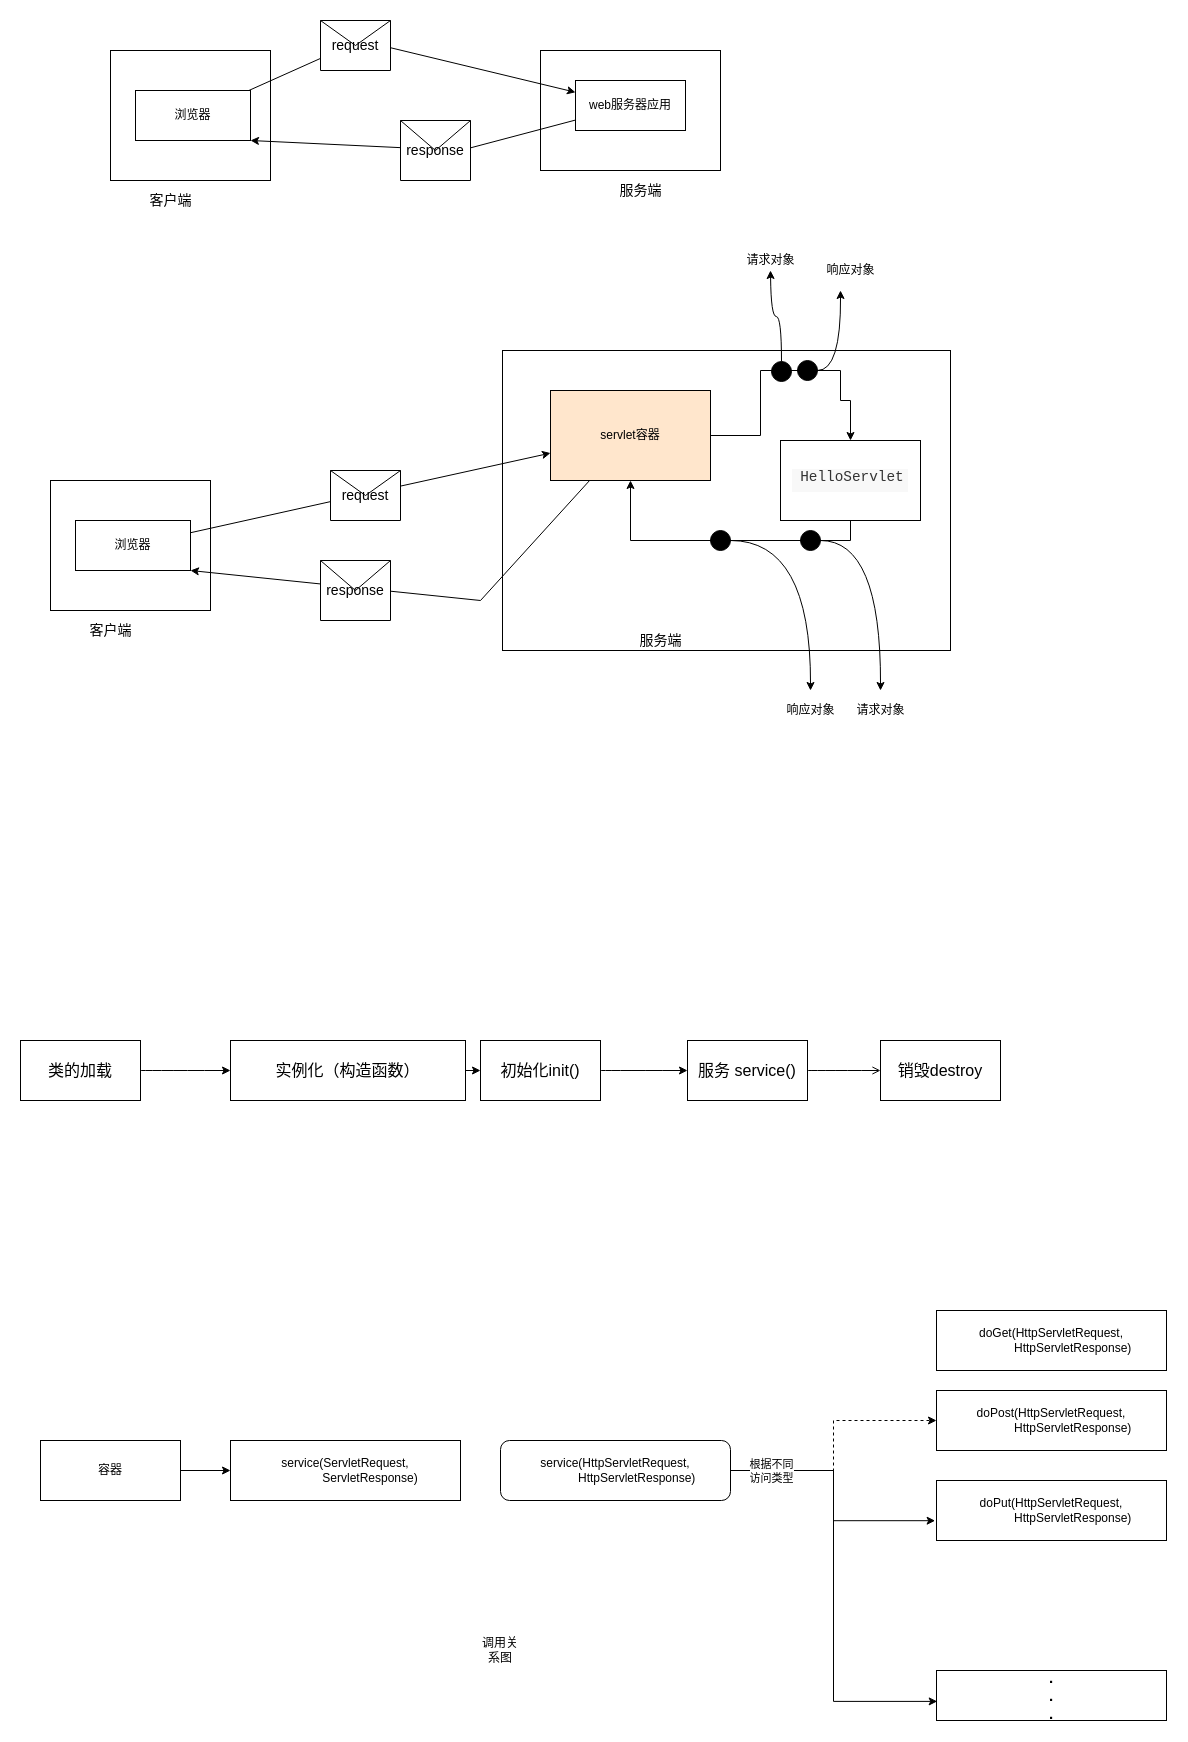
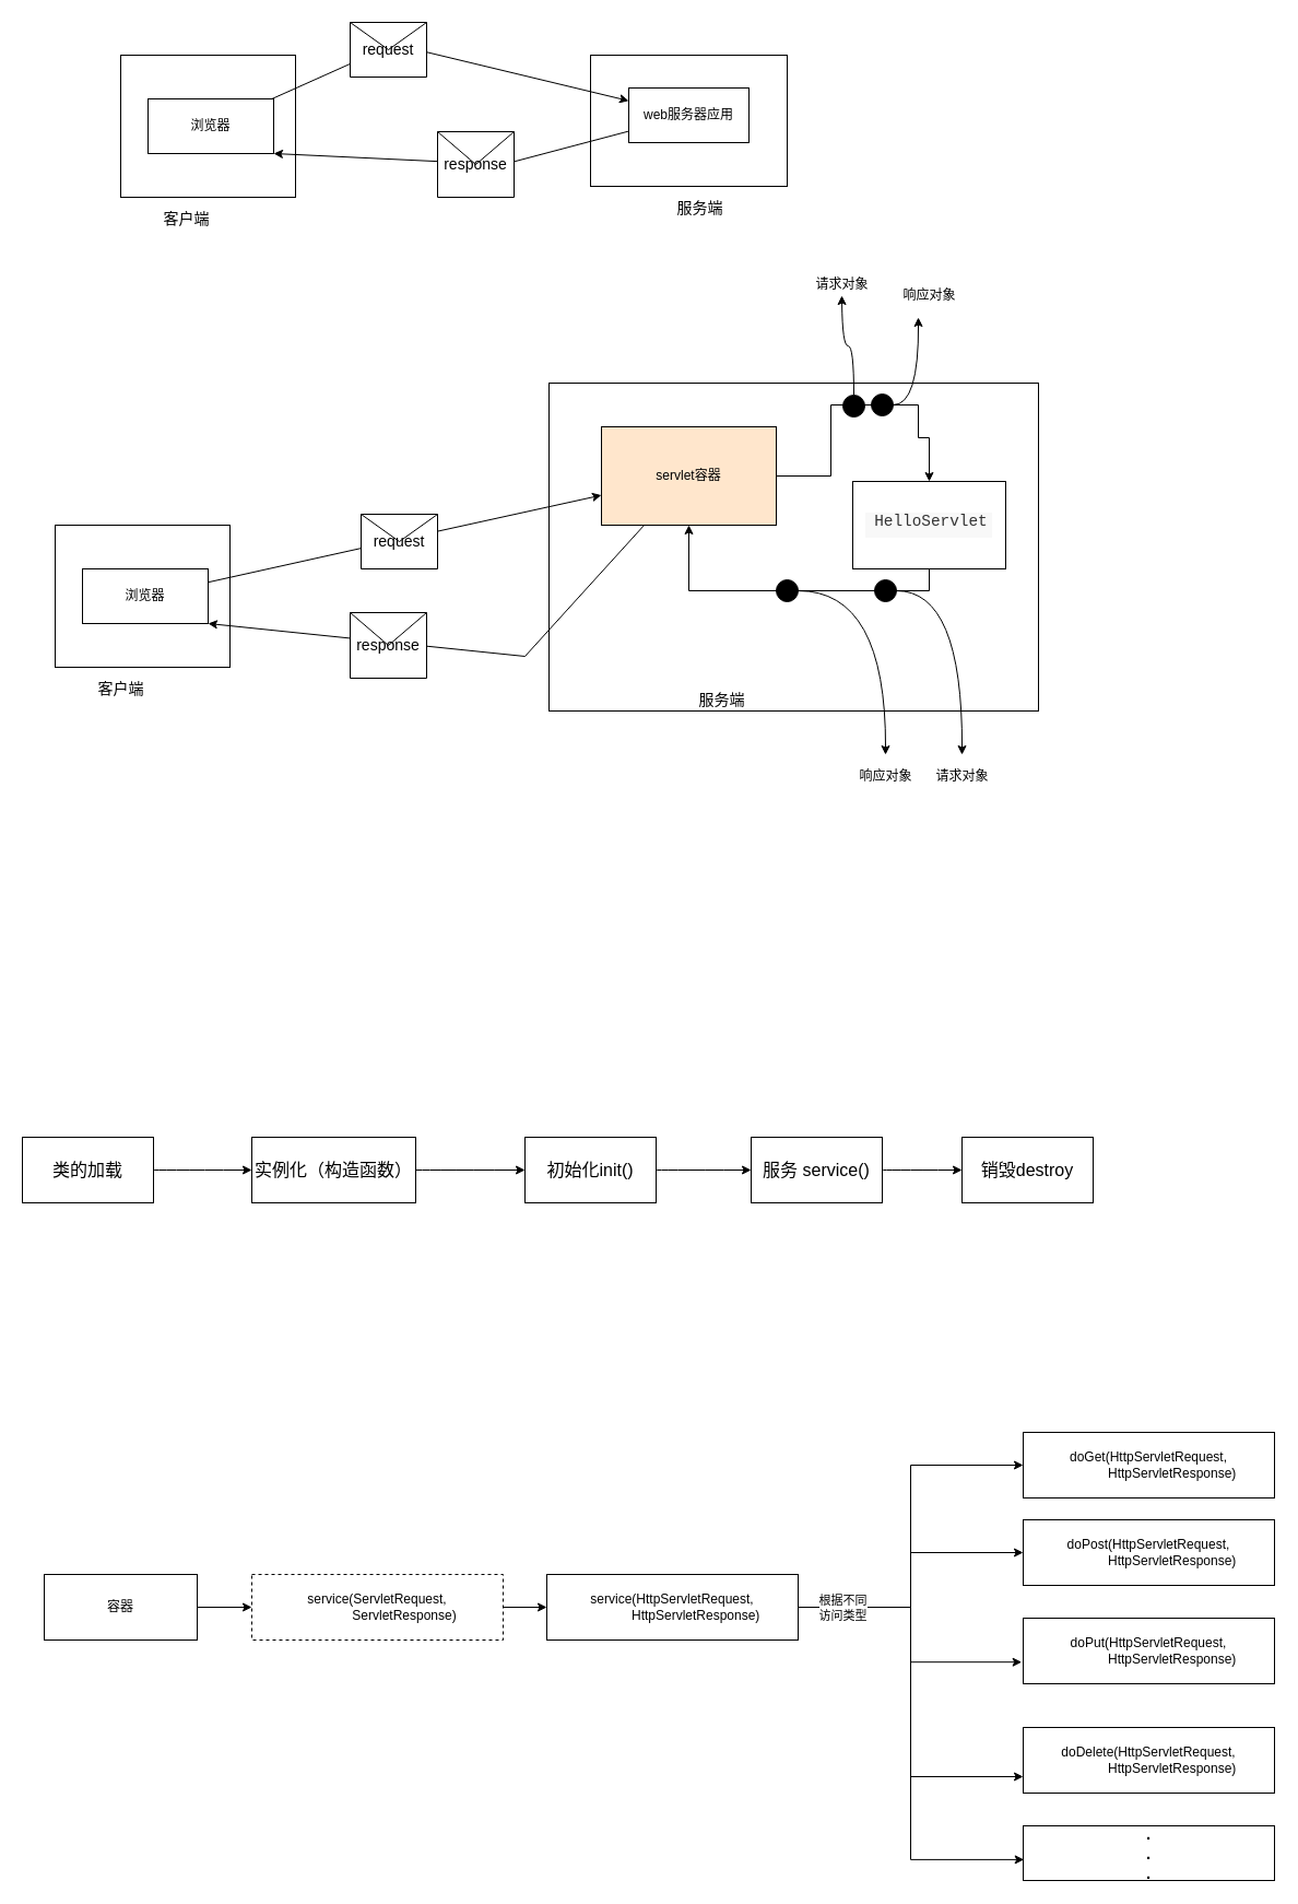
- <mxCell id="40" value="&lt;font style=&quot;font-size: 16px&quot;&gt;实例化（构造函数）&lt;/font&gt;" style="rounded=0;whiteSpace=wrap;html=1;fillColor=#FFFFFF;" parent="1" vertex="1"><mxGeometry x="230" y="1040" width="235" height="60" as="geometry" /></mxCell>
+ <mxCell id="40" value="&lt;font style=&quot;font-size: 16px&quot;&gt;实例化（构造函数）&lt;/font&gt;" style="rounded=0;whiteSpace=wrap;html=1;fillColor=#FFFFFF;" parent="1" vertex="1"><mxGeometry x="230" y="1040" width="150" height="60" as="geometry" /></mxCell>
- <mxCell id="43" style="edgeStyle=orthogonalEdgeStyle;curved=1;rounded=0;orthogonalLoop=1;jettySize=auto;html=1;endArrow=open;" parent="1" source="44" target="45" edge="1"><mxGeometry relative="1" as="geometry" /></mxCell>
+ <mxCell id="43" style="edgeStyle=orthogonalEdgeStyle;curved=1;rounded=0;orthogonalLoop=1;jettySize=auto;html=1;" parent="1" source="44" target="45" edge="1"><mxGeometry relative="1" as="geometry" /></mxCell>
+ <mxCell id="50" style="edgeStyle=orthogonalEdgeStyle;rounded=0;orthogonalLoop=1;jettySize=auto;html=1;entryX=0;entryY=0.5;entryDx=0;entryDy=0;" edge="1" parent="1" source="56" target="59"><mxGeometry relative="1" as="geometry" /></mxCell>
- <mxCell id="51" style="edgeStyle=orthogonalEdgeStyle;rounded=0;orthogonalLoop=1;jettySize=auto;html=1;exitX=1;exitY=0.5;exitDx=0;exitDy=0;entryX=0;entryY=0.5;entryDx=0;entryDy=0;dashed=1;" edge="1" parent="1" source="56" target="57"><mxGeometry relative="1" as="geometry" /></mxCell>
+ <mxCell id="51" style="edgeStyle=orthogonalEdgeStyle;rounded=0;orthogonalLoop=1;jettySize=auto;html=1;exitX=1;exitY=0.5;exitDx=0;exitDy=0;entryX=0;entryY=0.5;entryDx=0;entryDy=0;" edge="1" parent="1" source="56" target="57"><mxGeometry relative="1" as="geometry" /></mxCell>
- <mxCell id="47" value="&lt;font style=&quot;font-size: 12px&quot;&gt;service(ServletRequest,&lt;br&gt;&amp;nbsp; &amp;nbsp; &amp;nbsp; &amp;nbsp; &amp;nbsp; &amp;nbsp; &amp;nbsp; &amp;nbsp;ServletResponse)&lt;/font&gt;" style="rounded=0;whiteSpace=wrap;html=1;" vertex="1" parent="1"><mxGeometry x="230" y="1440" width="230" height="60" as="geometry" /></mxCell>
+ <mxCell id="47" value="&lt;font style=&quot;font-size: 12px&quot;&gt;service(ServletRequest,&lt;br&gt;&amp;nbsp; &amp;nbsp; &amp;nbsp; &amp;nbsp; &amp;nbsp; &amp;nbsp; &amp;nbsp; &amp;nbsp;ServletResponse)&lt;/font&gt;" style="rounded=0;whiteSpace=wrap;html=1;dashed=1;" vertex="1" parent="1"><mxGeometry x="230" y="1440" width="230" height="60" as="geometry" /></mxCell>
+ <mxCell id="46" style="edgeStyle=orthogonalEdgeStyle;rounded=0;orthogonalLoop=1;jettySize=auto;html=1;" edge="1" parent="1" source="47" target="56"><mxGeometry relative="1" as="geometry" /></mxCell>
- <mxCell id="56" value="&lt;font style=&quot;font-size: 12px&quot;&gt;service(HttpServletRequest,&lt;br&gt;&amp;nbsp; &amp;nbsp; &amp;nbsp; &amp;nbsp; &amp;nbsp; &amp;nbsp; &amp;nbsp;HttpServletResponse)&lt;/font&gt;" style="whiteSpace=wrap;html=1;rounded=1;" vertex="1" parent="1"><mxGeometry x="500" y="1440" width="230" height="60" as="geometry" /></mxCell>
+ <mxCell id="56" value="&lt;font style=&quot;font-size: 12px&quot;&gt;service(HttpServletRequest,&lt;br&gt;&amp;nbsp; &amp;nbsp; &amp;nbsp; &amp;nbsp; &amp;nbsp; &amp;nbsp; &amp;nbsp;HttpServletResponse)&lt;/font&gt;" style="rounded=0;whiteSpace=wrap;html=1;" vertex="1" parent="1"><mxGeometry x="500" y="1440" width="230" height="60" as="geometry" /></mxCell>
+ <mxCell id="60" value="&lt;font style=&quot;font-size: 12px&quot;&gt;doDelete(HttpServletRequest,&lt;br&gt;&amp;nbsp; &amp;nbsp; &amp;nbsp; &amp;nbsp; &amp;nbsp; &amp;nbsp; &amp;nbsp;HttpServletResponse)&lt;/font&gt;" style="rounded=0;whiteSpace=wrap;html=1;" vertex="1" parent="1"><mxGeometry x="936" y="1580" width="230" height="60" as="geometry" /></mxCell>
+ <mxCell id="53" style="edgeStyle=orthogonalEdgeStyle;rounded=0;orthogonalLoop=1;jettySize=auto;html=1;entryX=0;entryY=0.75;entryDx=0;entryDy=0;" edge="1" parent="1" source="56" target="60"><mxGeometry relative="1" as="geometry" /></mxCell>
- <mxCell id="62" value="调用关系图" style="text;html=1;strokeColor=none;fillColor=none;align=center;verticalAlign=middle;whiteSpace=wrap;rounded=0;" vertex="1" parent="1"><mxGeometry x="480" y="1640" width="40" height="20" as="geometry" /></mxCell>
